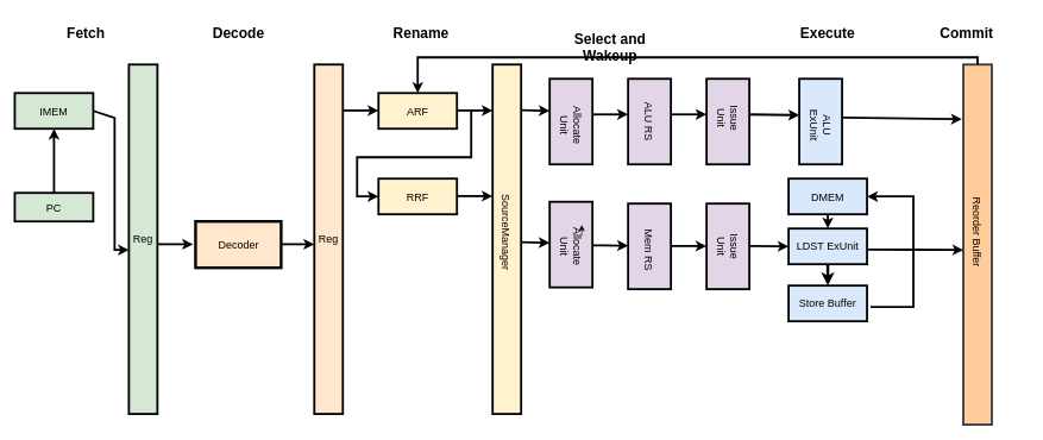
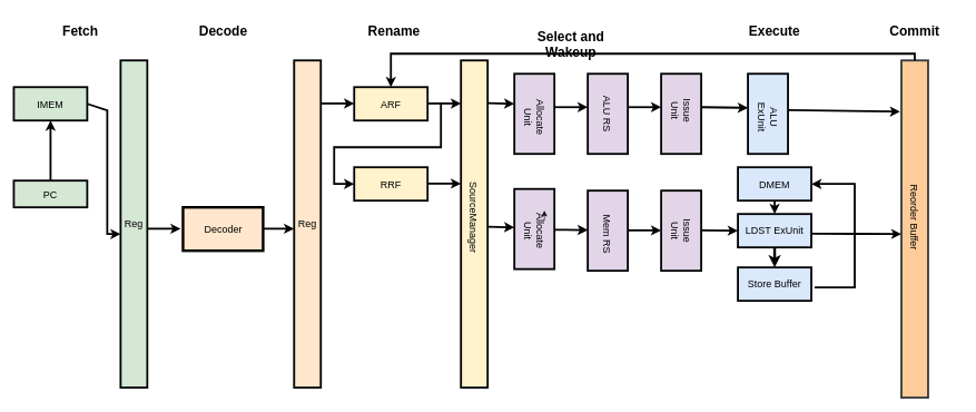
- <mxCell id="58" value="&lt;span style=&quot;font-size: 20px;&quot;&gt;&lt;b&gt;Commit&lt;/b&gt;&lt;/span&gt;" style="text;html=1;align=center;verticalAlign=middle;whiteSpace=wrap;rounded=0;" vertex="1" parent="1"><mxGeometry x="1285" y="20" width="140" height="50" as="geometry" /></mxCell>
+ <mxCell id="58" value="&lt;span style=&quot;font-size: 20px;&quot;&gt;&lt;b&gt;Commit&lt;/b&gt;&lt;/span&gt;" style="text;html=1;align=center;verticalAlign=middle;whiteSpace=wrap;rounded=0;" vertex="1" parent="1"><mxGeometry x="1300" y="20" width="140" height="50" as="geometry" /></mxCell>
